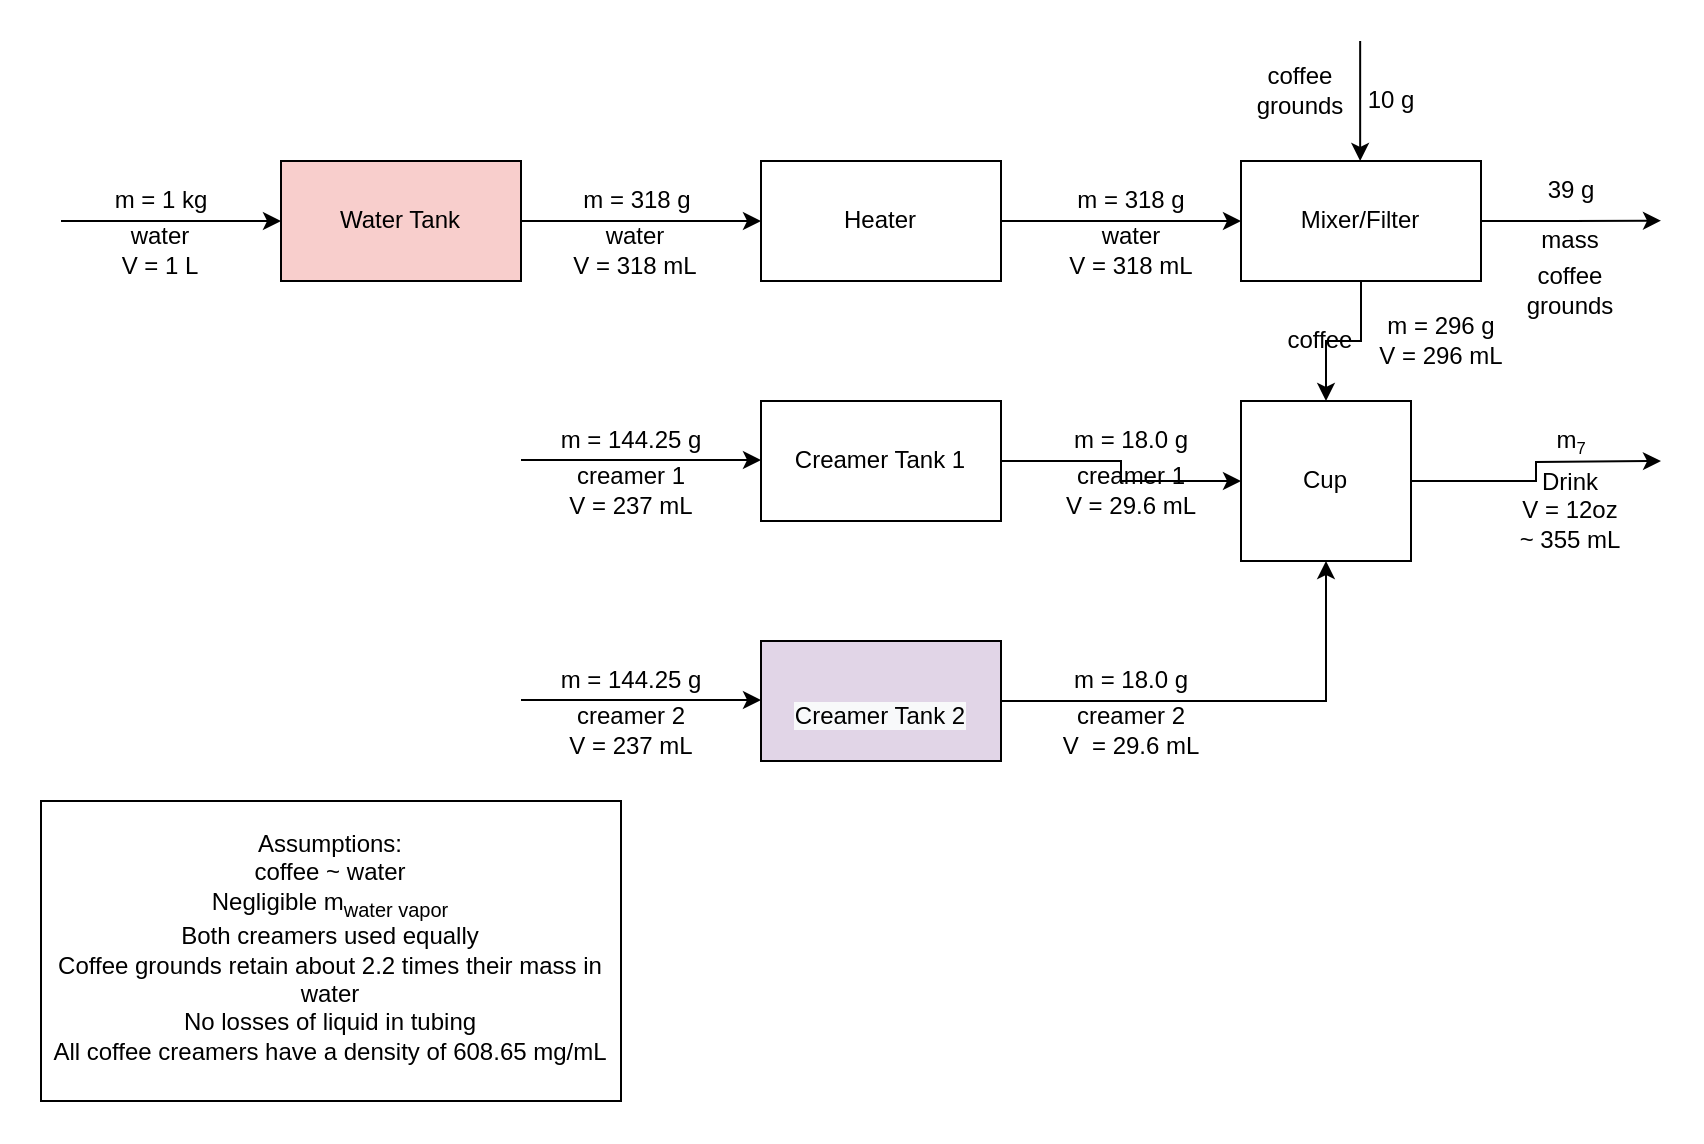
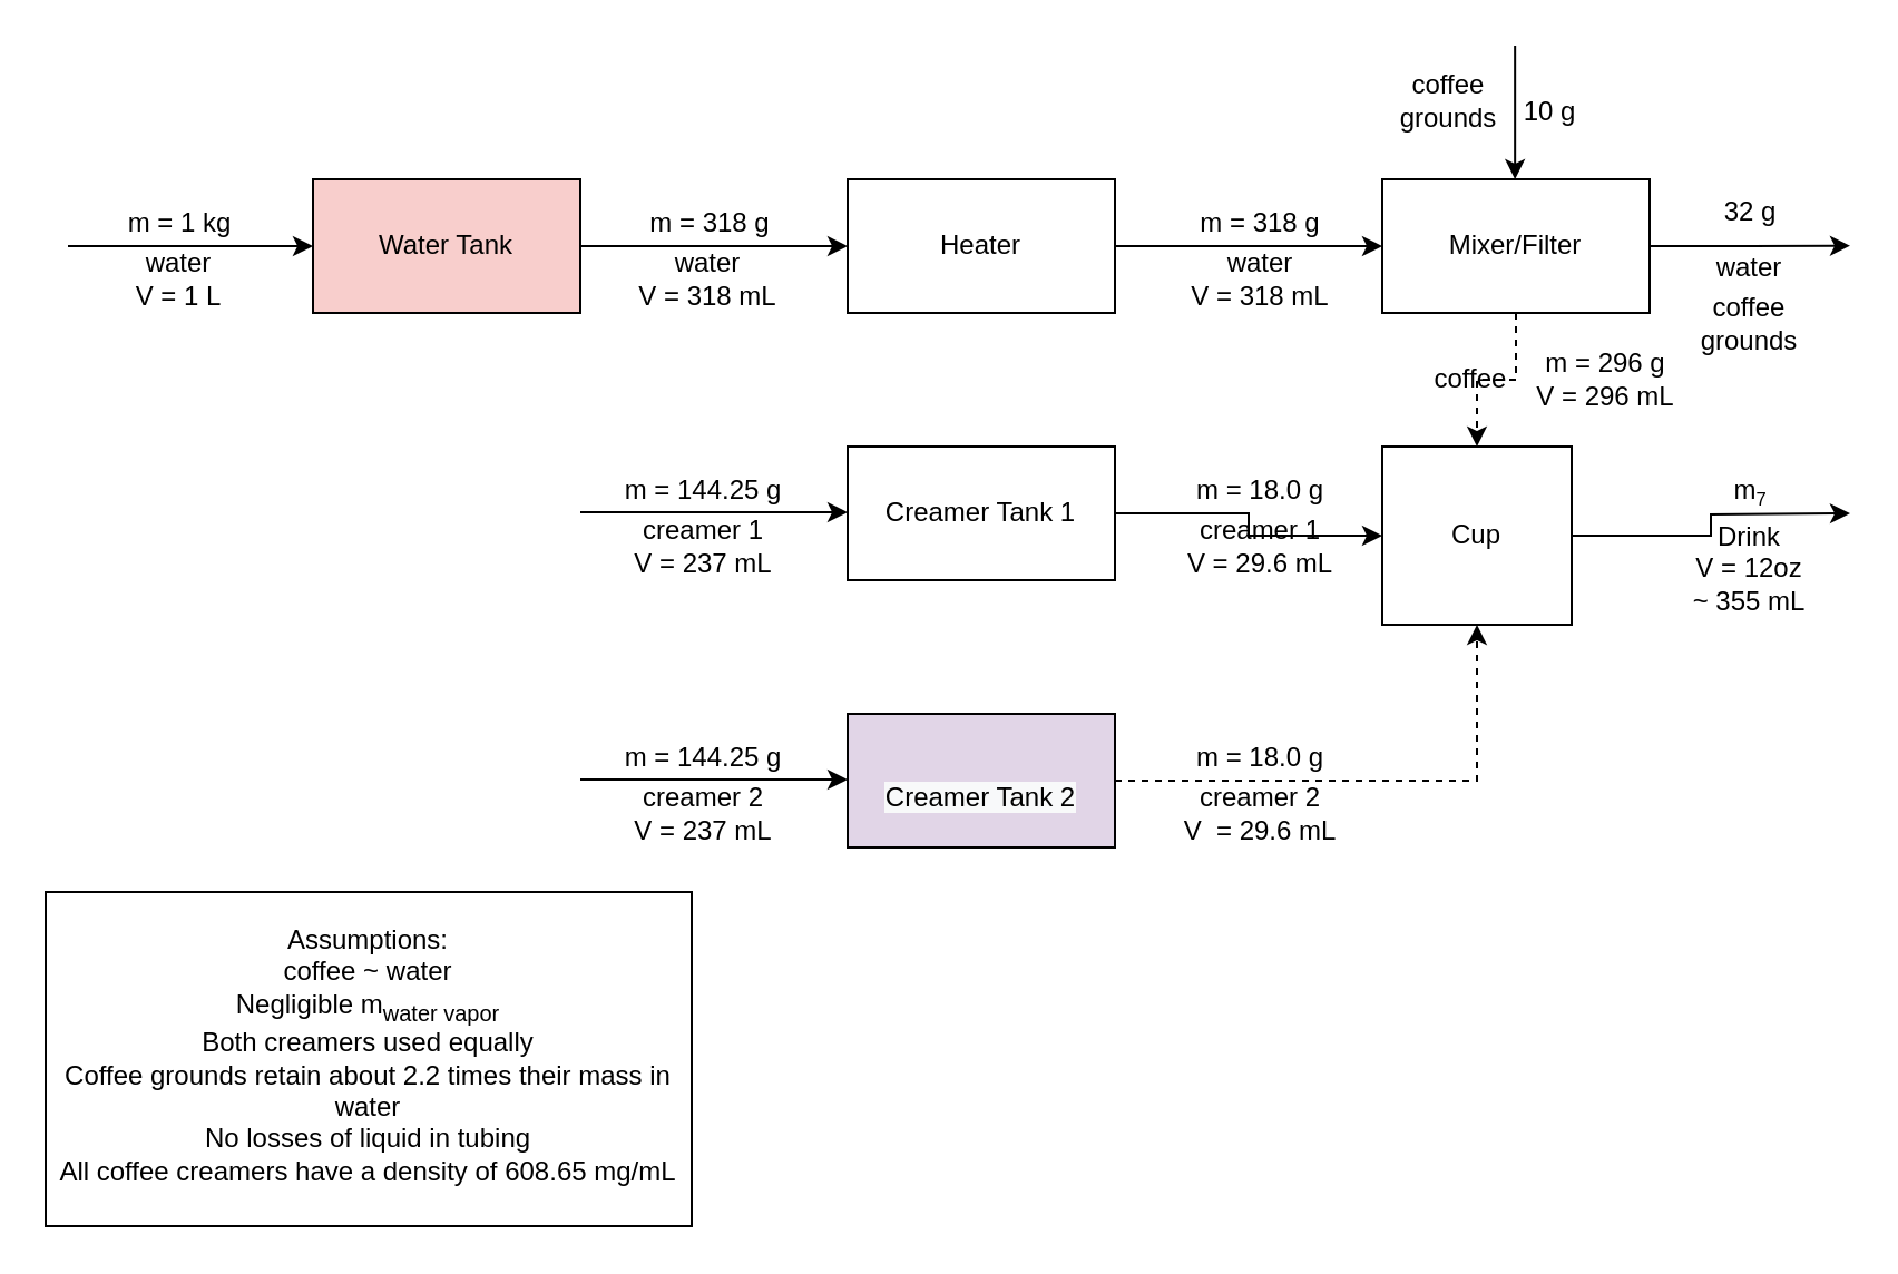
- <mxCell id="35" value="39 g" style="text;html=1;align=center;verticalAlign=middle;resizable=0;points=[];autosize=1;strokeColor=none;fillColor=none;" vertex="1" parent="1"><mxGeometry x="765" y="85" width="40" height="20" as="geometry" /></mxCell>
+ <mxCell id="35" value="32 g" style="text;html=1;align=center;verticalAlign=middle;resizable=0;points=[];autosize=1;strokeColor=none;fillColor=none;" vertex="1" parent="1"><mxGeometry x="765" y="85" width="40" height="20" as="geometry" /></mxCell>
- <mxCell id="27" value="mass" style="text;html=1;strokeColor=none;fillColor=none;align=center;verticalAlign=middle;whiteSpace=wrap;rounded=0;" vertex="1" parent="1"><mxGeometry x="755" y="105" width="60" height="30" as="geometry" /></mxCell>
+ <mxCell id="27" value="water" style="text;html=1;strokeColor=none;fillColor=none;align=center;verticalAlign=middle;whiteSpace=wrap;rounded=0;" vertex="1" parent="1"><mxGeometry x="755" y="105" width="60" height="30" as="geometry" /></mxCell>
- <mxCell id="8" style="edgeStyle=orthogonalEdgeStyle;rounded=0;orthogonalLoop=1;jettySize=auto;html=1;exitX=0.5;exitY=1;exitDx=0;exitDy=0;entryX=0.5;entryY=0;entryDx=0;entryDy=0;" edge="1" parent="1" source="10" target="7"><mxGeometry relative="1" as="geometry" /></mxCell>
+ <mxCell id="8" style="edgeStyle=orthogonalEdgeStyle;rounded=0;orthogonalLoop=1;jettySize=auto;html=1;exitX=0.5;exitY=1;exitDx=0;exitDy=0;entryX=0.5;entryY=0;entryDx=0;entryDy=0;dashed=1;" edge="1" parent="1" source="10" target="7"><mxGeometry relative="1" as="geometry" /></mxCell>
- <mxCell id="13" style="edgeStyle=orthogonalEdgeStyle;rounded=0;orthogonalLoop=1;jettySize=auto;html=1;exitX=1;exitY=0.5;exitDx=0;exitDy=0;entryX=0.5;entryY=1;entryDx=0;entryDy=0;" edge="1" parent="1" source="14" target="7"><mxGeometry relative="1" as="geometry" /></mxCell>
+ <mxCell id="13" style="edgeStyle=orthogonalEdgeStyle;rounded=0;orthogonalLoop=1;jettySize=auto;html=1;exitX=1;exitY=0.5;exitDx=0;exitDy=0;entryX=0.5;entryY=1;entryDx=0;entryDy=0;dashed=1;" edge="1" parent="1" source="14" target="7"><mxGeometry relative="1" as="geometry" /></mxCell>
